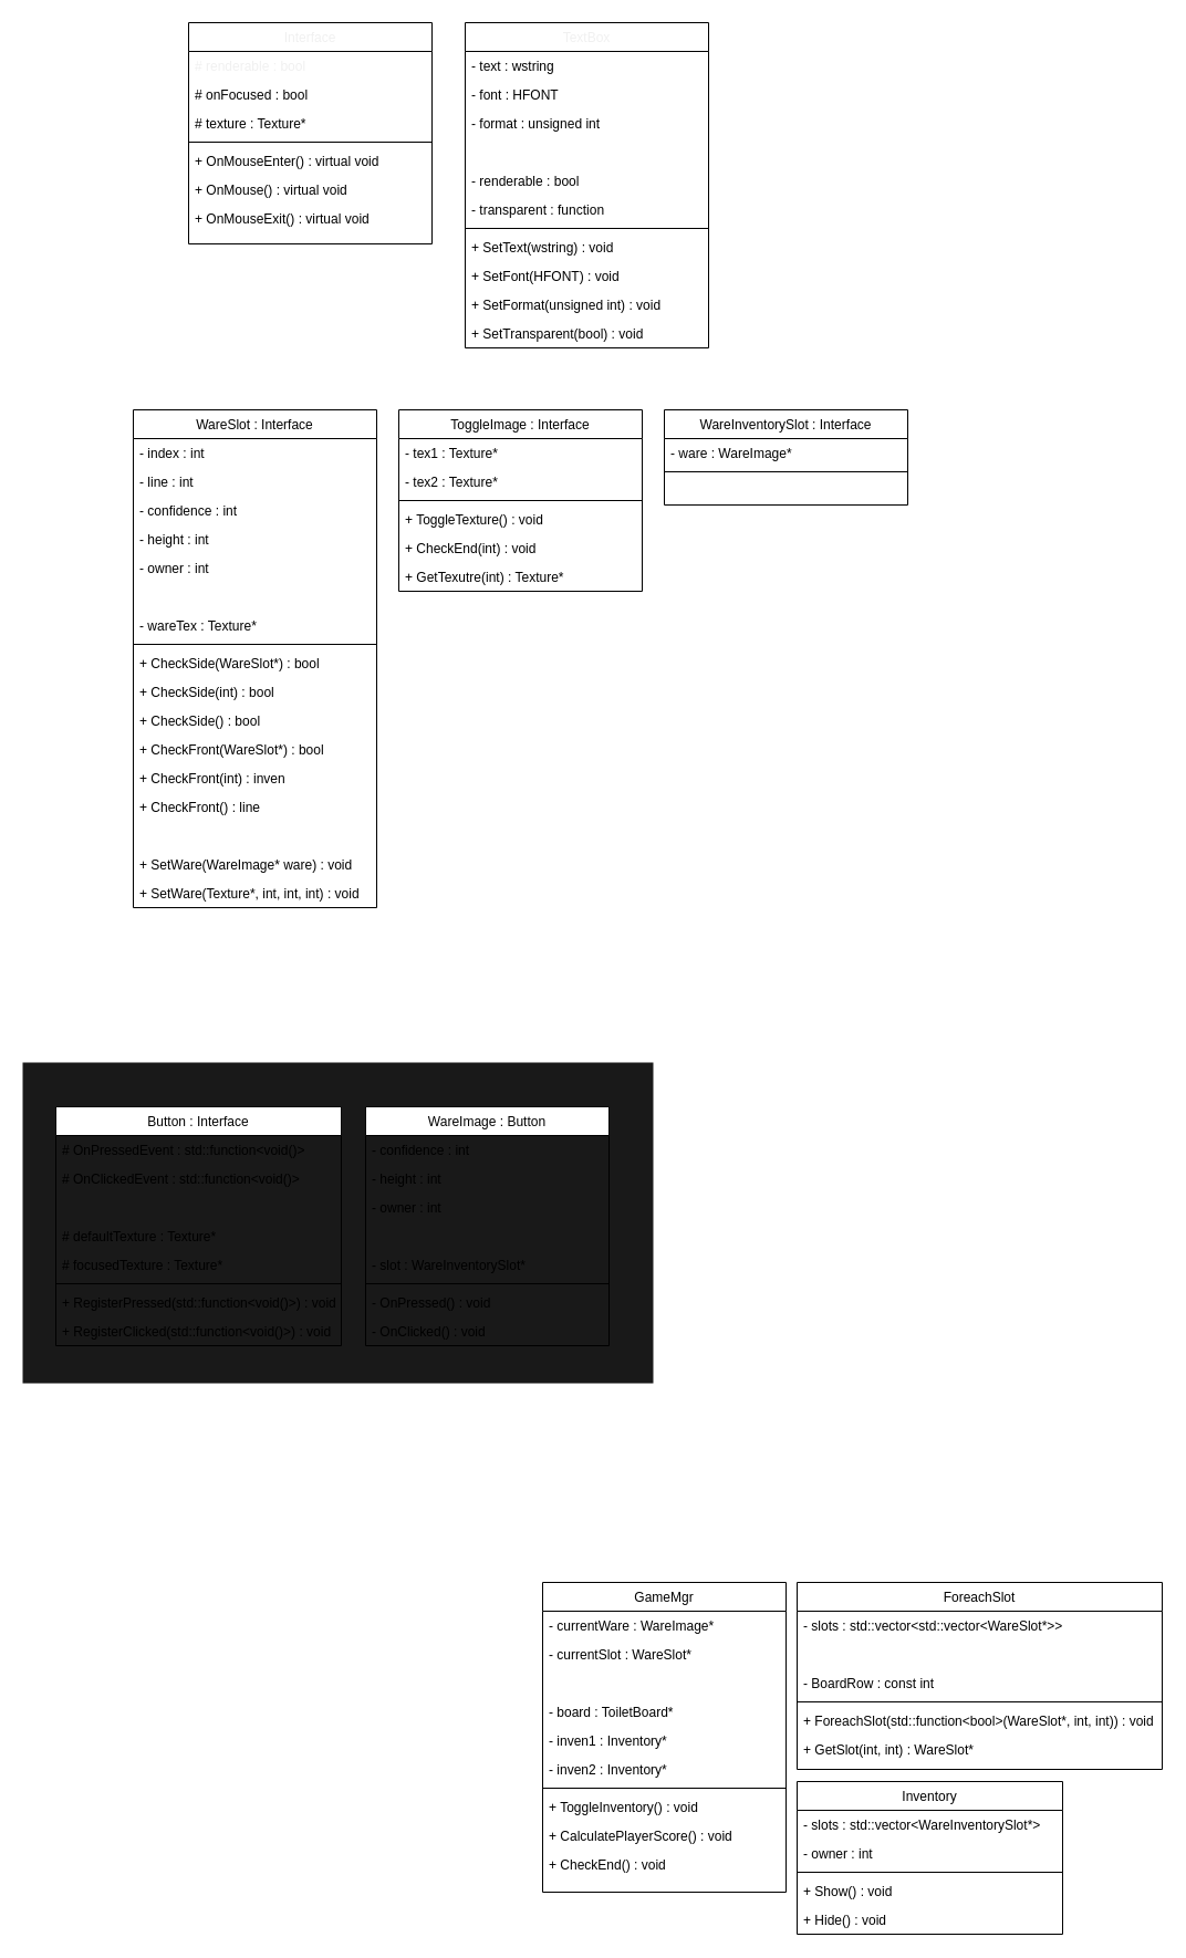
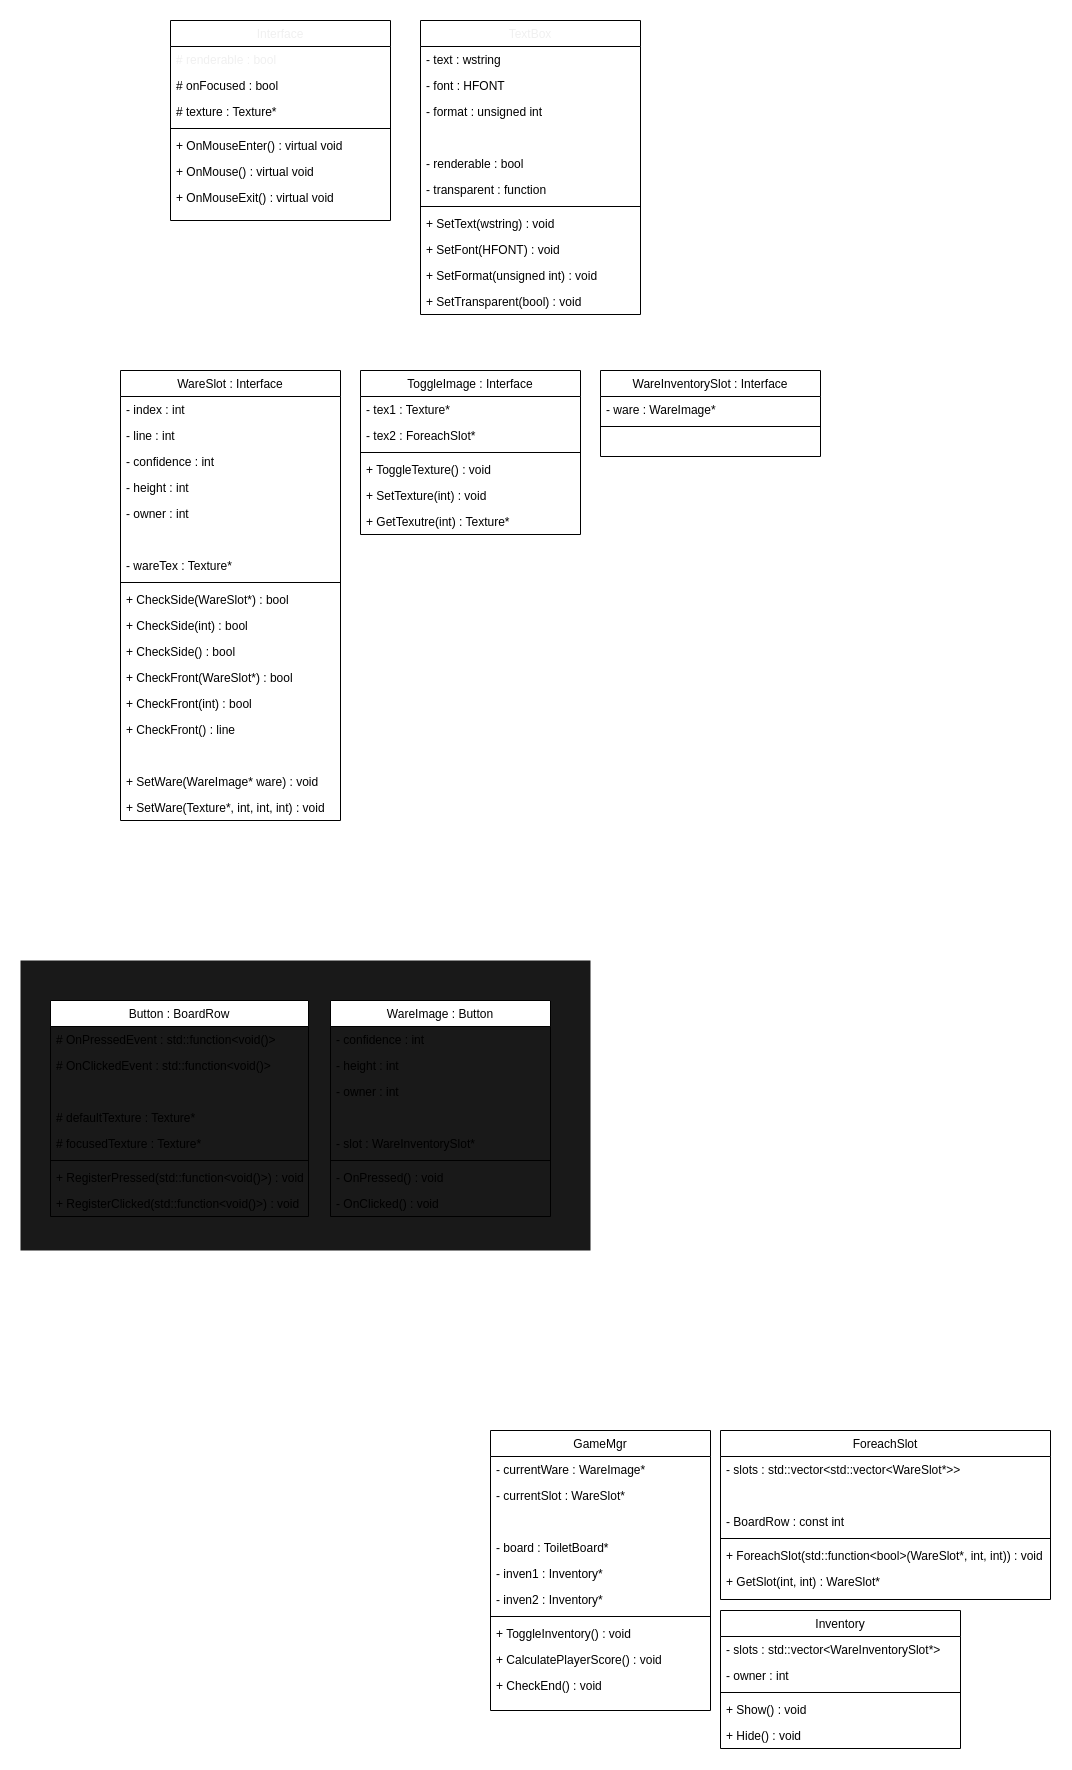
- <mxCell id="34" value="- tex2 : Texture*" style="text;align=left;verticalAlign=top;spacingLeft=4;spacingRight=4;overflow=hidden;rotatable=0;points=[[0,0.5],[1,0.5]];portConstraint=eastwest;rounded=0;shadow=0;html=0;" vertex="1" parent="32"><mxGeometry y="52" width="220" height="26" as="geometry" /></mxCell>
+ <mxCell id="34" value="- tex2 : ForeachSlot*" style="text;align=left;verticalAlign=top;spacingLeft=4;spacingRight=4;overflow=hidden;rotatable=0;points=[[0,0.5],[1,0.5]];portConstraint=eastwest;rounded=0;shadow=0;html=0;" vertex="1" parent="32"><mxGeometry y="52" width="220" height="26" as="geometry" /></mxCell>
- <mxCell id="37" value="+ CheckEnd(int) : void" style="text;align=left;verticalAlign=top;spacingLeft=4;spacingRight=4;overflow=hidden;rotatable=0;points=[[0,0.5],[1,0.5]];portConstraint=eastwest;rounded=0;shadow=0;html=0;" vertex="1" parent="32"><mxGeometry y="112" width="220" height="26" as="geometry" /></mxCell>
+ <mxCell id="37" value="+ SetTexture(int) : void" style="text;align=left;verticalAlign=top;spacingLeft=4;spacingRight=4;overflow=hidden;rotatable=0;points=[[0,0.5],[1,0.5]];portConstraint=eastwest;rounded=0;shadow=0;html=0;" vertex="1" parent="32"><mxGeometry y="112" width="220" height="26" as="geometry" /></mxCell>
- <mxCell id="65" value="+ CheckFront(int) : inven" style="text;align=left;verticalAlign=top;spacingLeft=4;spacingRight=4;overflow=hidden;rotatable=0;points=[[0,0.5],[1,0.5]];portConstraint=eastwest;rounded=0;shadow=0;html=0;" vertex="1" parent="52"><mxGeometry y="320" width="220" height="26" as="geometry" /></mxCell>
+ <mxCell id="65" value="+ CheckFront(int) : bool" style="text;align=left;verticalAlign=top;spacingLeft=4;spacingRight=4;overflow=hidden;rotatable=0;points=[[0,0.5],[1,0.5]];portConstraint=eastwest;rounded=0;shadow=0;html=0;" vertex="1" parent="52"><mxGeometry y="320" width="220" height="26" as="geometry" /></mxCell>
- <mxCell id="11" value="Button : Interface" style="swimlane;fontStyle=0;align=center;verticalAlign=middle;childLayout=stackLayout;horizontal=1;startSize=26;horizontalStack=0;resizeParent=1;resizeLast=0;collapsible=1;marginBottom=0;rounded=0;shadow=0;strokeWidth=1;spacingTop=0;" vertex="1" parent="1"><mxGeometry x="50" y="1000" width="258" height="216" as="geometry"><mxRectangle x="-260" y="-10" width="160" height="26" as="alternateBounds" /></mxGeometry></mxCell>
+ <mxCell id="11" value="Button : BoardRow" style="swimlane;fontStyle=0;align=center;verticalAlign=middle;childLayout=stackLayout;horizontal=1;startSize=26;horizontalStack=0;resizeParent=1;resizeLast=0;collapsible=1;marginBottom=0;rounded=0;shadow=0;strokeWidth=1;spacingTop=0;" vertex="1" parent="1"><mxGeometry x="50" y="1000" width="258" height="216" as="geometry"><mxRectangle x="-260" y="-10" width="160" height="26" as="alternateBounds" /></mxGeometry></mxCell>
